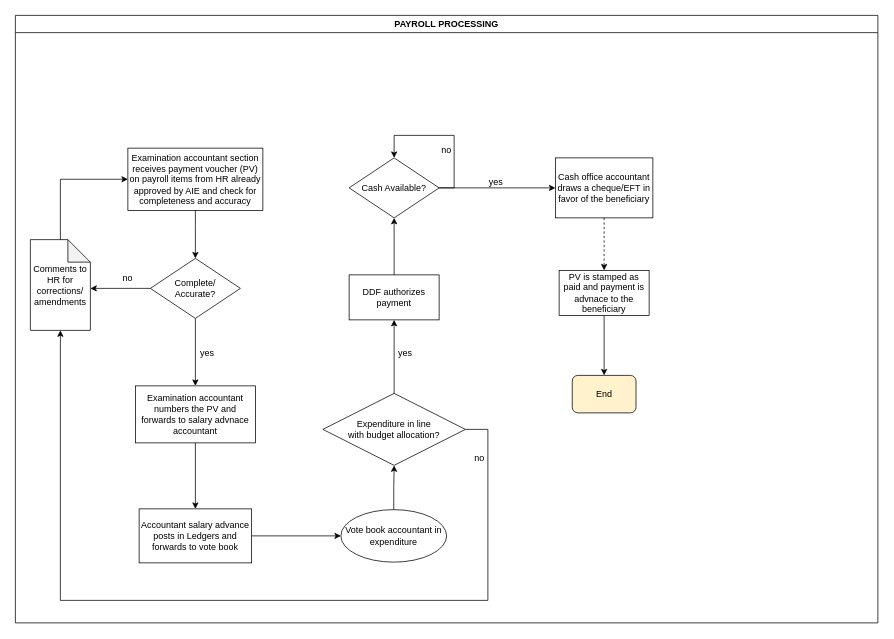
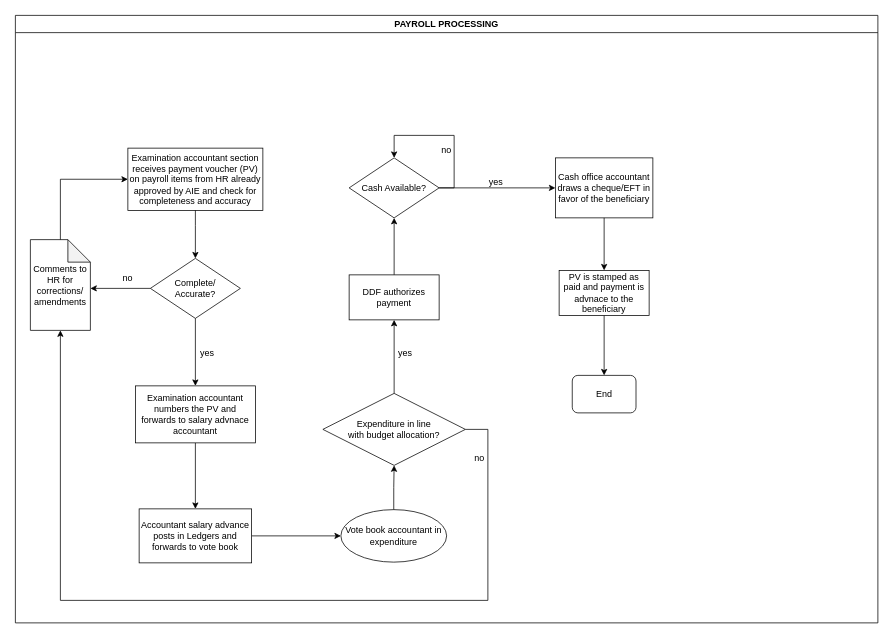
- <mxCell id="34" value="" style="edgeStyle=orthogonalEdgeStyle;rounded=0;orthogonalLoop=1;jettySize=auto;html=1;dashed=1;" edge="1" parent="1" source="14" target="33"><mxGeometry relative="1" as="geometry" /></mxCell>
+ <mxCell id="34" value="" style="edgeStyle=orthogonalEdgeStyle;rounded=0;orthogonalLoop=1;jettySize=auto;html=1;" edge="1" parent="1" source="14" target="33"><mxGeometry relative="1" as="geometry" /></mxCell>
- <mxCell id="16" value="End" style="rounded=1;whiteSpace=wrap;html=1;fillColor=#fff2cc;" vertex="1" parent="2"><mxGeometry x="742.5" y="480" width="85" height="50" as="geometry" /></mxCell>
+ <mxCell id="16" value="End" style="rounded=1;whiteSpace=wrap;html=1;" vertex="1" parent="2"><mxGeometry x="742.5" y="480" width="85" height="50" as="geometry" /></mxCell>
